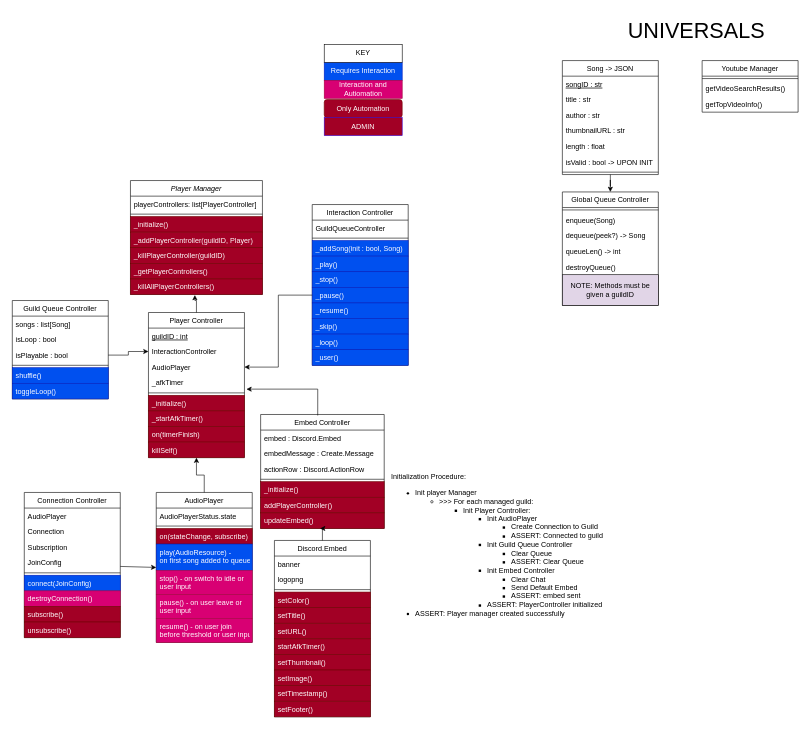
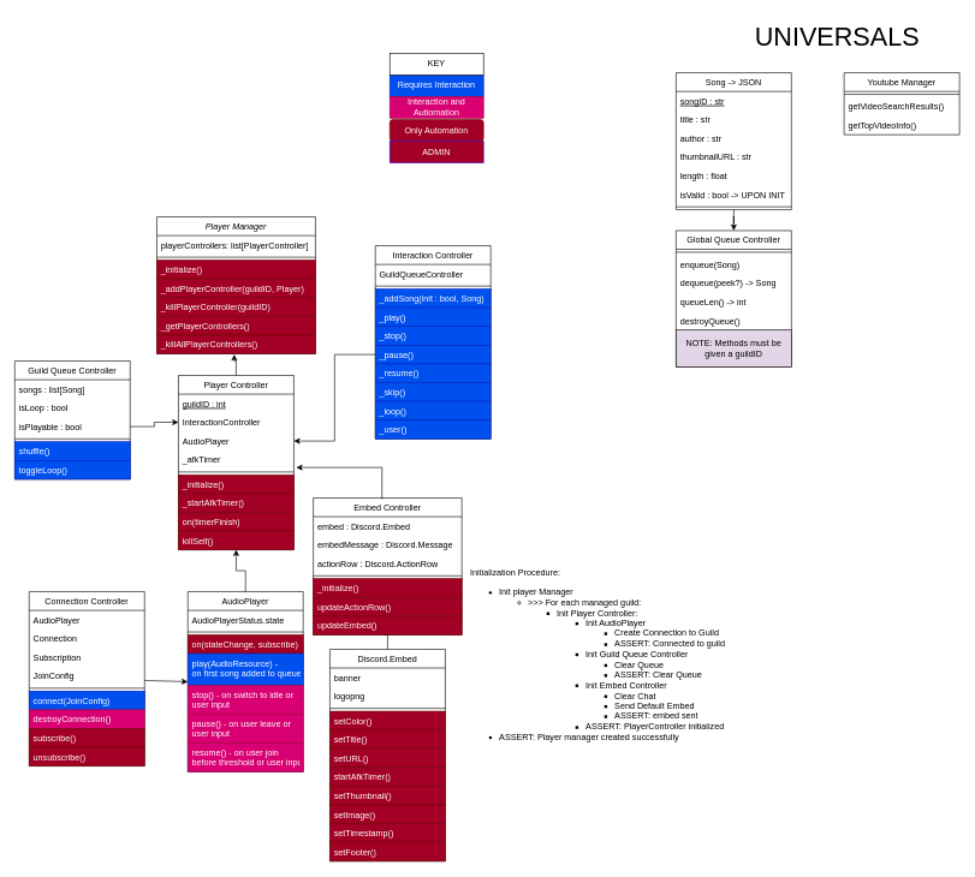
- <mxCell id="60" value="embedMessage : Create.Message" style="text;align=left;verticalAlign=top;spacingLeft=4;spacingRight=4;overflow=hidden;rotatable=0;points=[[0,0.5],[1,0.5]];portConstraint=eastwest;rounded=0;shadow=0;html=0;" vertex="1" parent="58"><mxGeometry y="52" width="206" height="26" as="geometry" /></mxCell>
+ <mxCell id="60" value="embedMessage : Discord.Message" style="text;align=left;verticalAlign=top;spacingLeft=4;spacingRight=4;overflow=hidden;rotatable=0;points=[[0,0.5],[1,0.5]];portConstraint=eastwest;rounded=0;shadow=0;html=0;" vertex="1" parent="58"><mxGeometry y="52" width="206" height="26" as="geometry" /></mxCell>
- <mxCell id="64" value="addPlayerController()" style="text;align=left;verticalAlign=top;spacingLeft=4;spacingRight=4;overflow=hidden;rotatable=0;points=[[0,0.5],[1,0.5]];portConstraint=eastwest;rounded=0;shadow=0;html=0;fillColor=#a20025;fontColor=#ffffff;strokeColor=#6F0000;" parent="58" vertex="1"><mxGeometry y="138" width="206" height="26" as="geometry" /></mxCell>
+ <mxCell id="64" value="updateActionRow()" style="text;align=left;verticalAlign=top;spacingLeft=4;spacingRight=4;overflow=hidden;rotatable=0;points=[[0,0.5],[1,0.5]];portConstraint=eastwest;rounded=0;shadow=0;html=0;fillColor=#a20025;fontColor=#ffffff;strokeColor=#6F0000;" parent="58" vertex="1"><mxGeometry y="138" width="206" height="26" as="geometry" /></mxCell>
- <mxCell id="86" style="edgeStyle=orthogonalEdgeStyle;rounded=0;orthogonalLoop=1;jettySize=auto;html=1;entryX=0.481;entryY=1.032;entryDx=0;entryDy=0;entryPerimeter=0;" parent="1" source="74" target="65" edge="1"><mxGeometry relative="1" as="geometry"><mxPoint x="565" y="790" as="targetPoint" /></mxGeometry></mxCell>
+ <mxCell id="86" style="edgeStyle=orthogonalEdgeStyle;rounded=0;orthogonalLoop=1;jettySize=auto;html=1;entryX=0.481;entryY=1.032;entryDx=0;entryDy=0;entryPerimeter=0;endArrow=none;" parent="1" source="74" target="65" edge="1"><mxGeometry relative="1" as="geometry"><mxPoint x="565" y="790" as="targetPoint" /></mxGeometry></mxCell>
